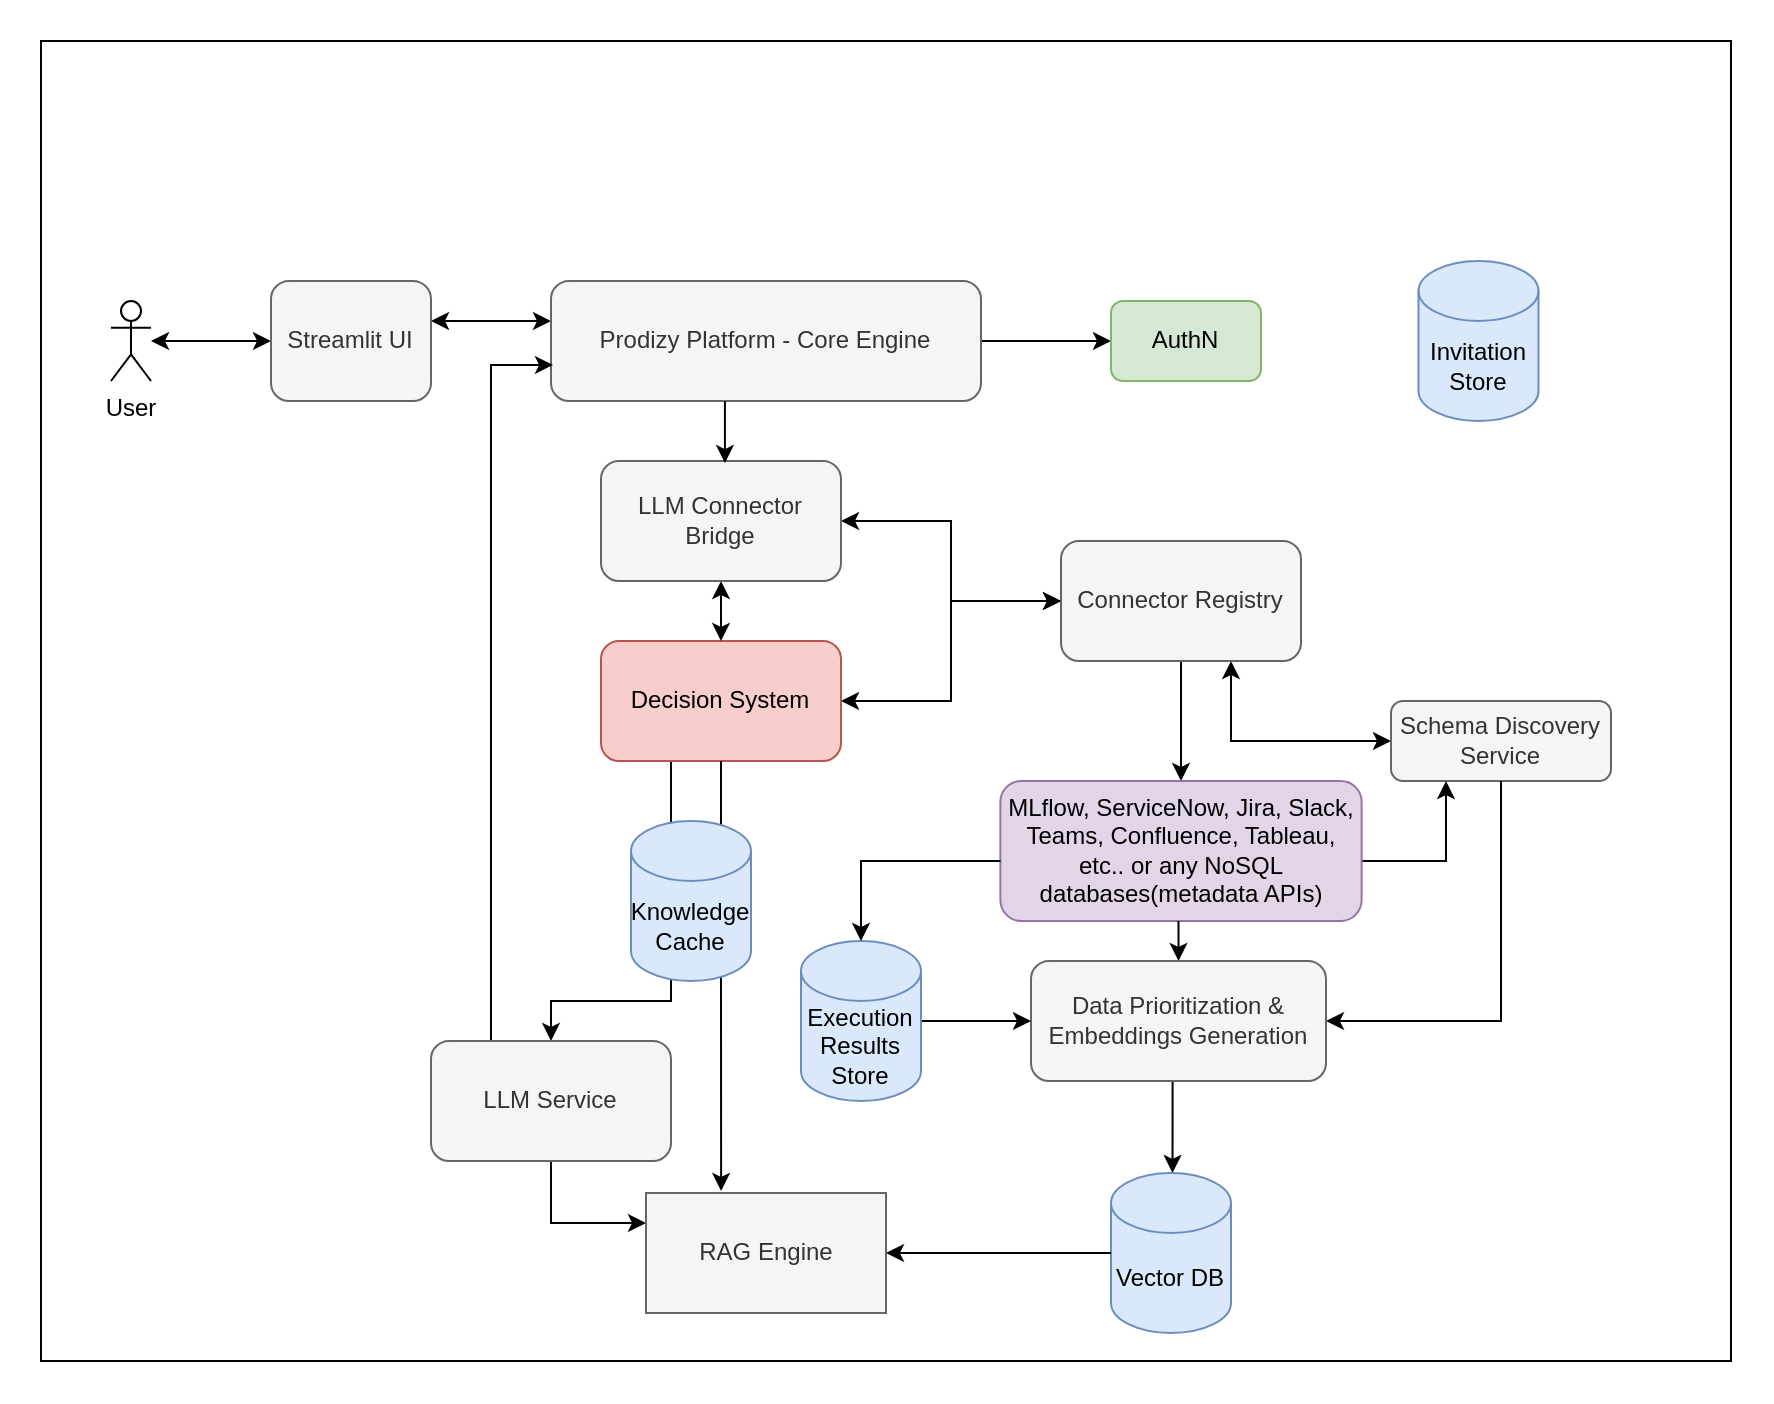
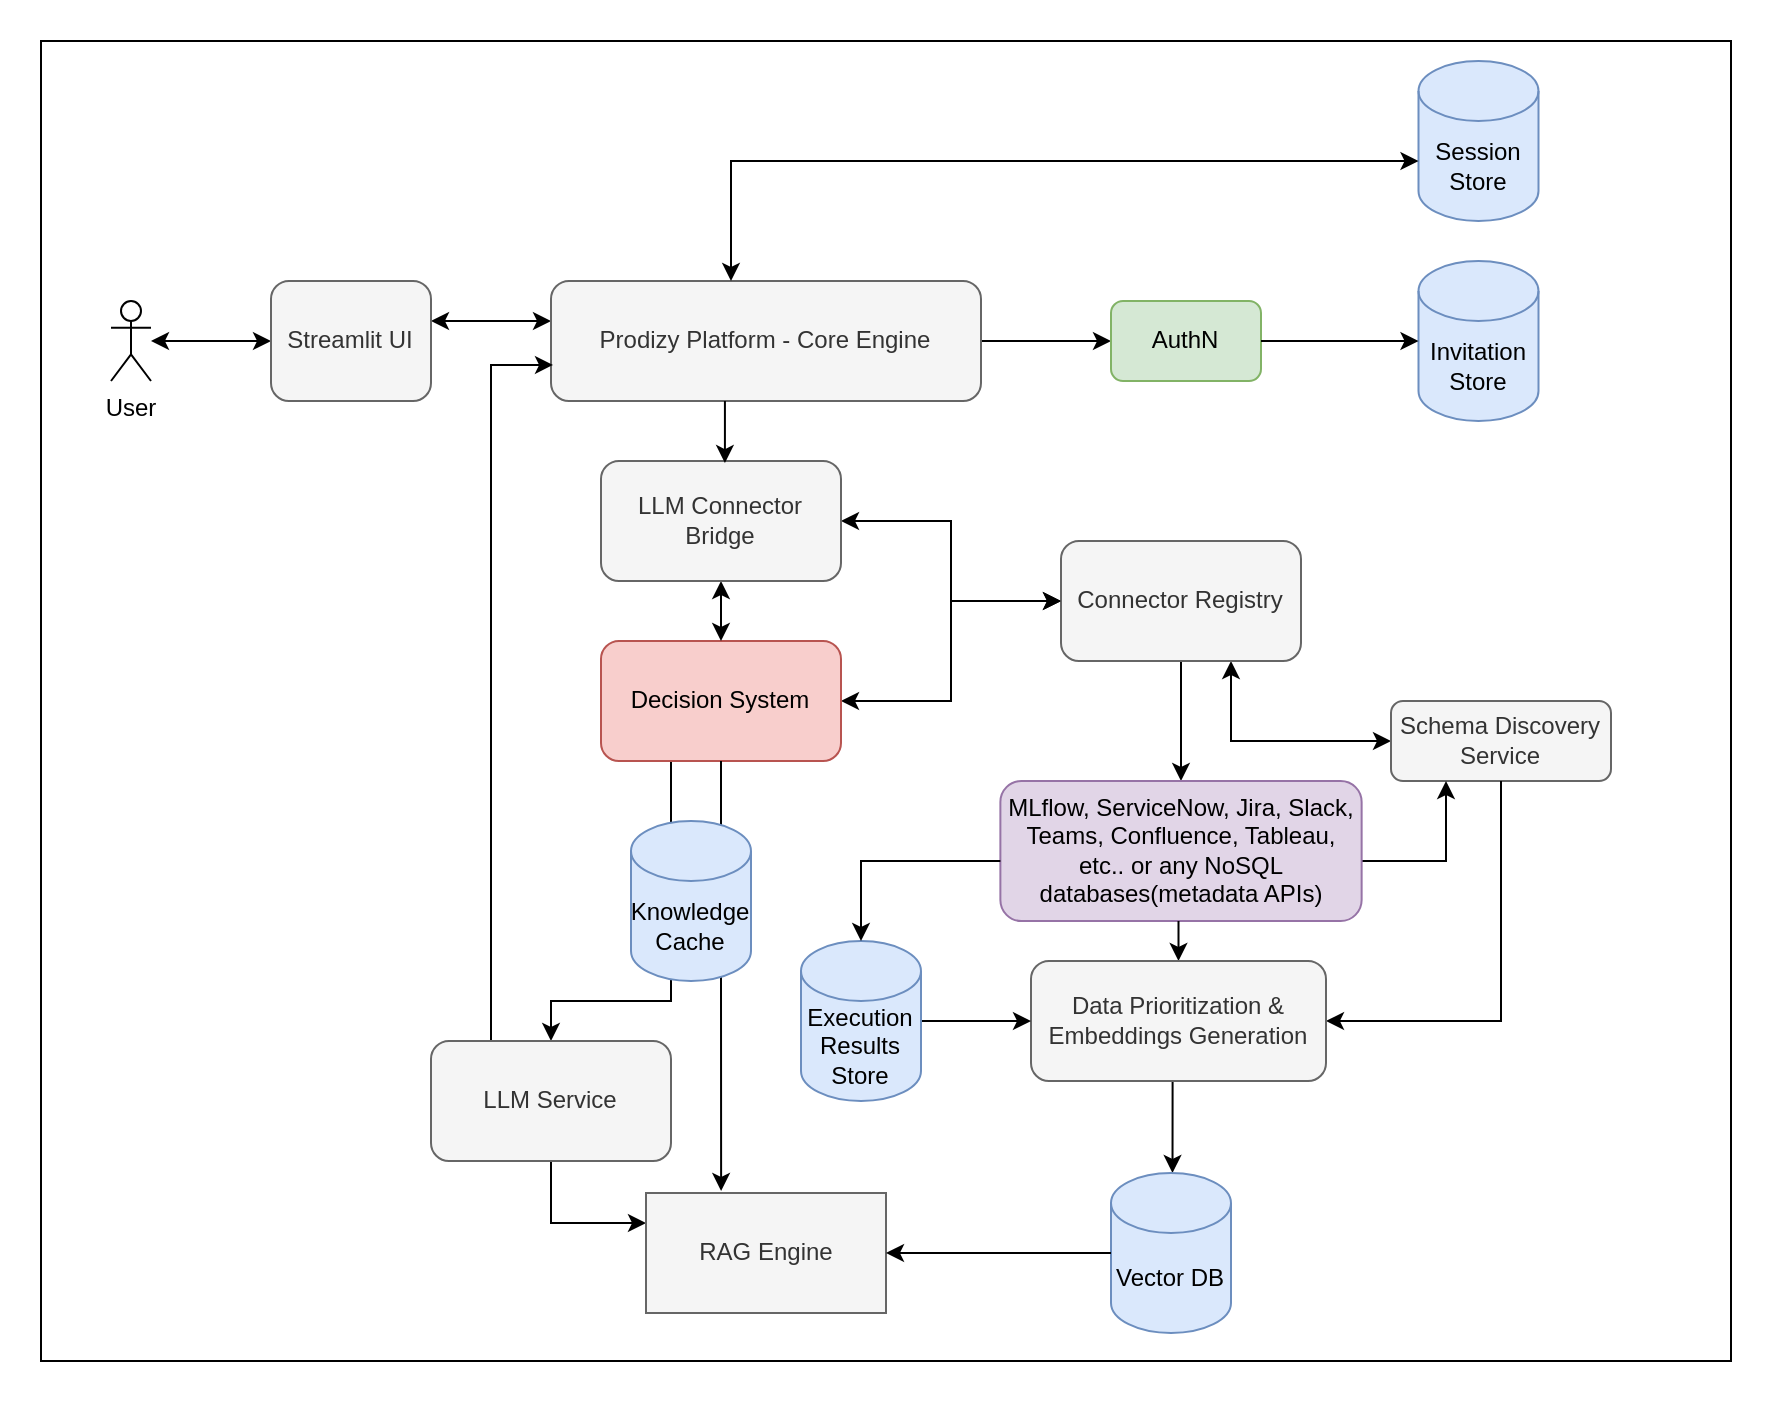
+ <mxCell id="10" value="Session Store" style="shape=cylinder3;whiteSpace=wrap;html=1;boundedLbl=1;backgroundOutline=1;size=15;fillColor=#dae8fc;strokeColor=#6c8ebf;" vertex="1" parent="1"><mxGeometry x="708.75" y="30" width="60" height="80" as="geometry" /></mxCell>
+ <mxCell id="21" style="edgeStyle=orthogonalEdgeStyle;rounded=0;orthogonalLoop=1;jettySize=auto;html=1;startArrow=classic;startFill=1;" edge="1" parent="1" source="8" target="10"><mxGeometry relative="1" as="geometry"><mxPoint x="663" y="110" as="targetPoint" /><Array as="points"><mxPoint x="365" y="80" /></Array></mxGeometry></mxCell>
+ <mxCell id="25" style="edgeStyle=orthogonalEdgeStyle;rounded=0;orthogonalLoop=1;jettySize=auto;html=1;entryX=0;entryY=0.5;entryDx=0;entryDy=0;entryPerimeter=0;" edge="1" parent="1" source="22" target="9"><mxGeometry relative="1" as="geometry"><mxPoint x="705" y="170" as="targetPoint" /><Array as="points" /></mxGeometry></mxCell>
